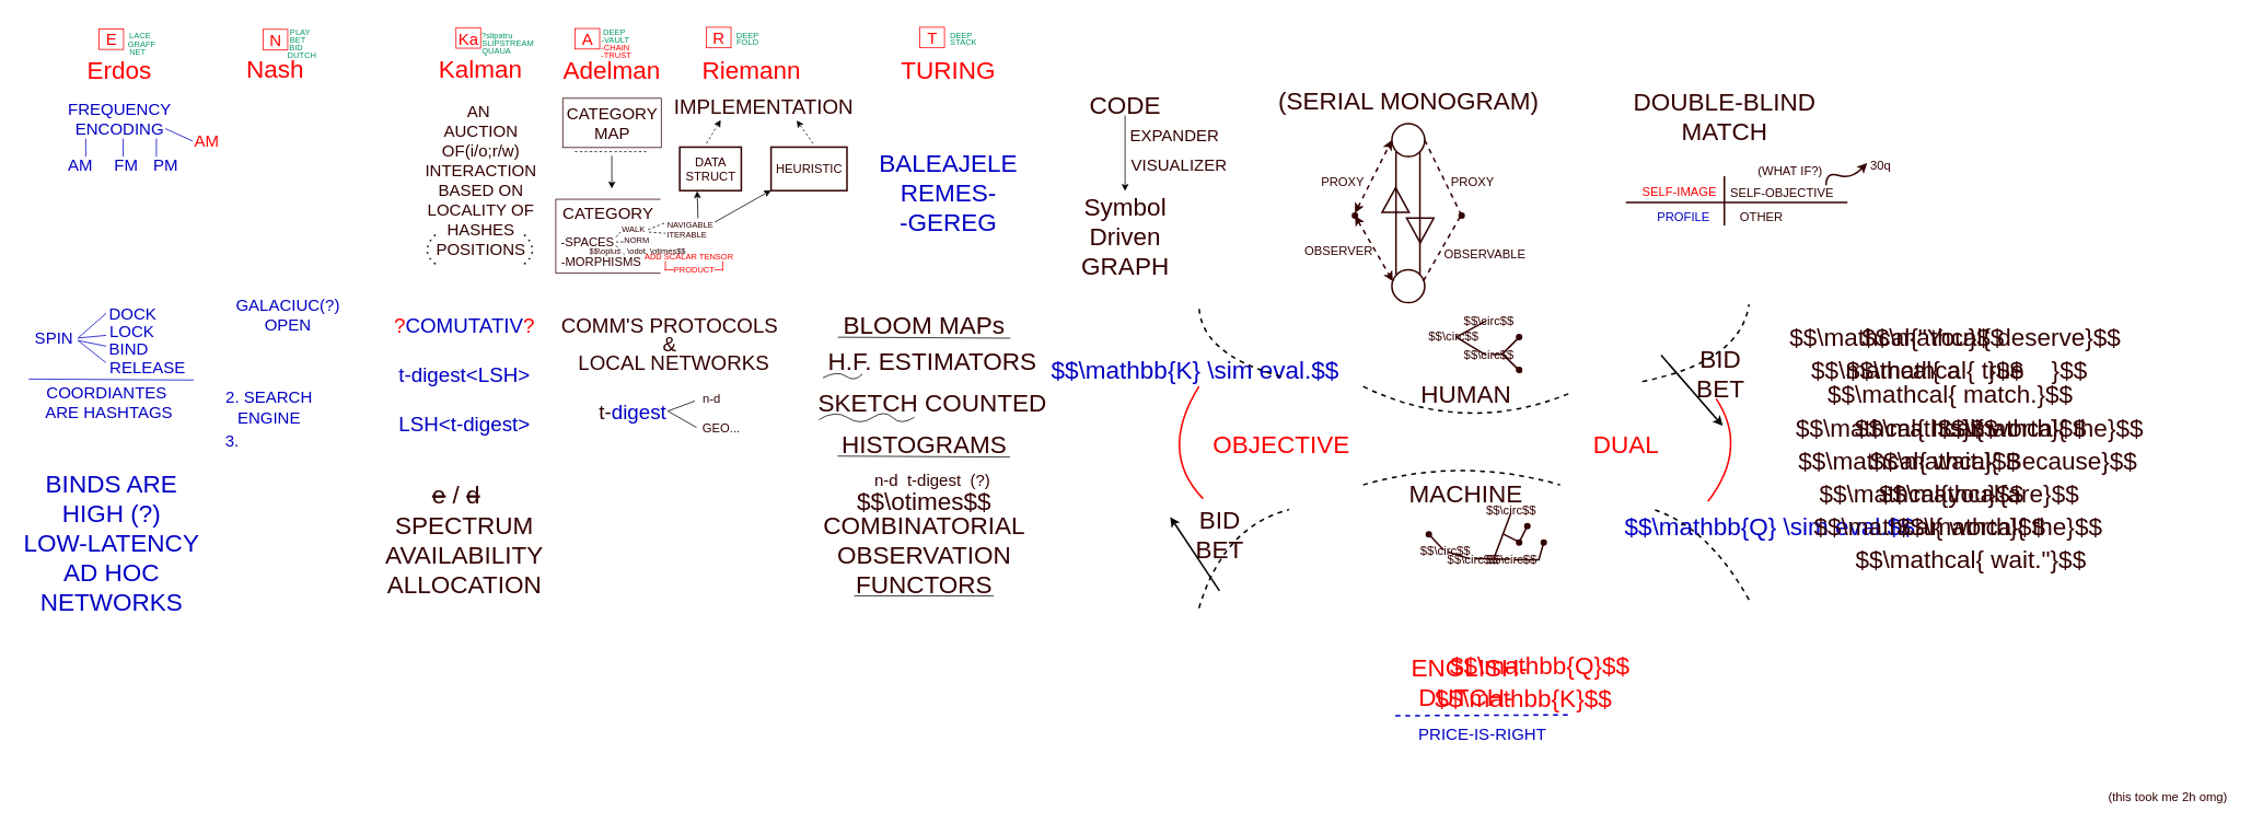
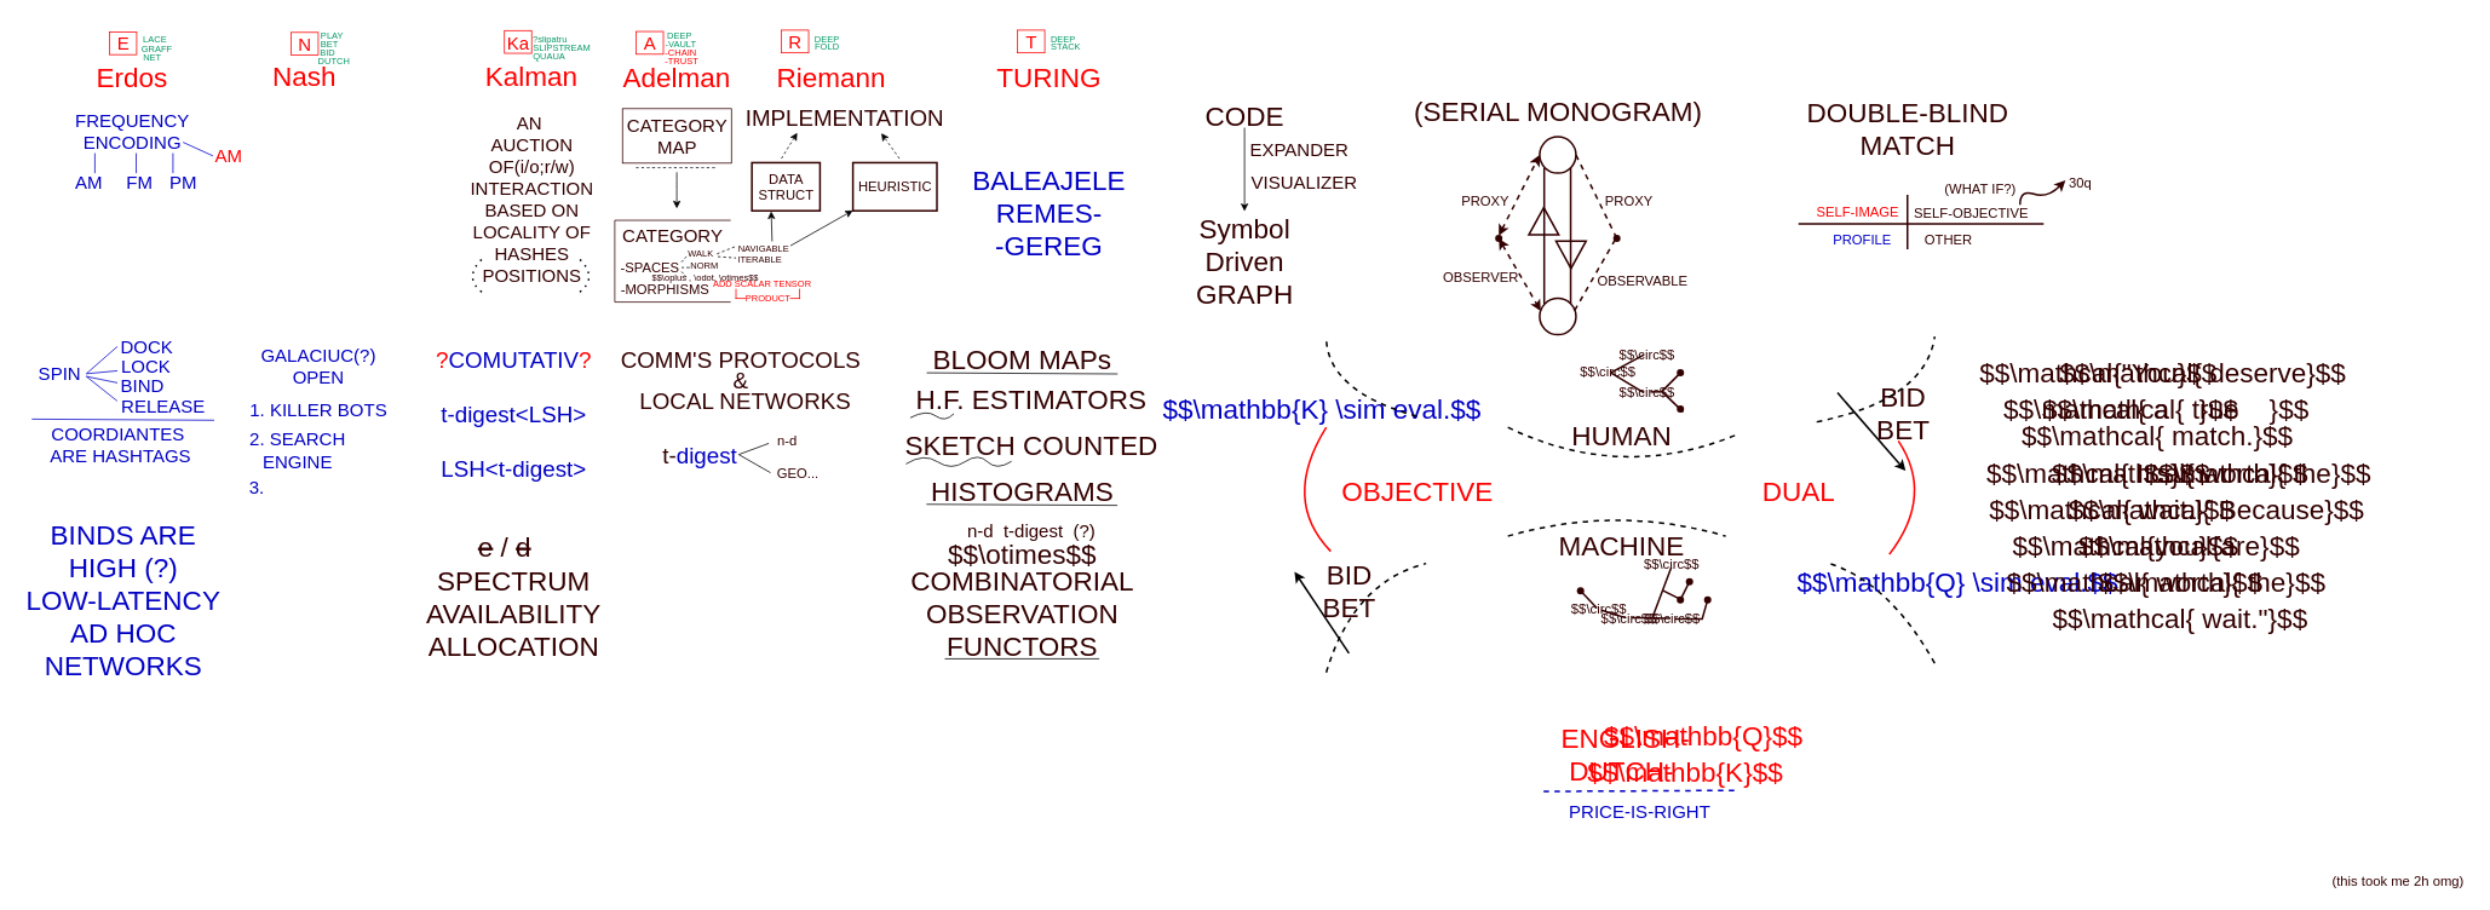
- <mxCell id="208" value="GALACIUC(?)&lt;br&gt;OPEN" style="text;html=1;align=center;verticalAlign=middle;resizable=0;points=[];autosize=1;strokeColor=none;fillColor=none;fontSize=20;fontColor=#0000C4;" vertex="1" parent="1"><mxGeometry x="280" y="358" width="140" height="50" as="geometry" /></mxCell>
+ <mxCell id="208" value="GALACIUC(?)&lt;br&gt;OPEN" style="text;html=1;align=center;verticalAlign=middle;resizable=0;points=[];autosize=1;strokeColor=none;fillColor=none;fontSize=20;fontColor=#0000C4;" vertex="1" parent="1"><mxGeometry x="280" y="378" width="140" height="50" as="geometry" /></mxCell>
+ <mxCell id="209" value="1. KILLER BOTS" style="text;html=1;align=center;verticalAlign=middle;resizable=0;points=[];autosize=1;strokeColor=none;fillColor=none;fontSize=20;fontColor=#0000C4;" vertex="1" parent="1"><mxGeometry x="265" y="435" width="170" height="30" as="geometry" /></mxCell>
